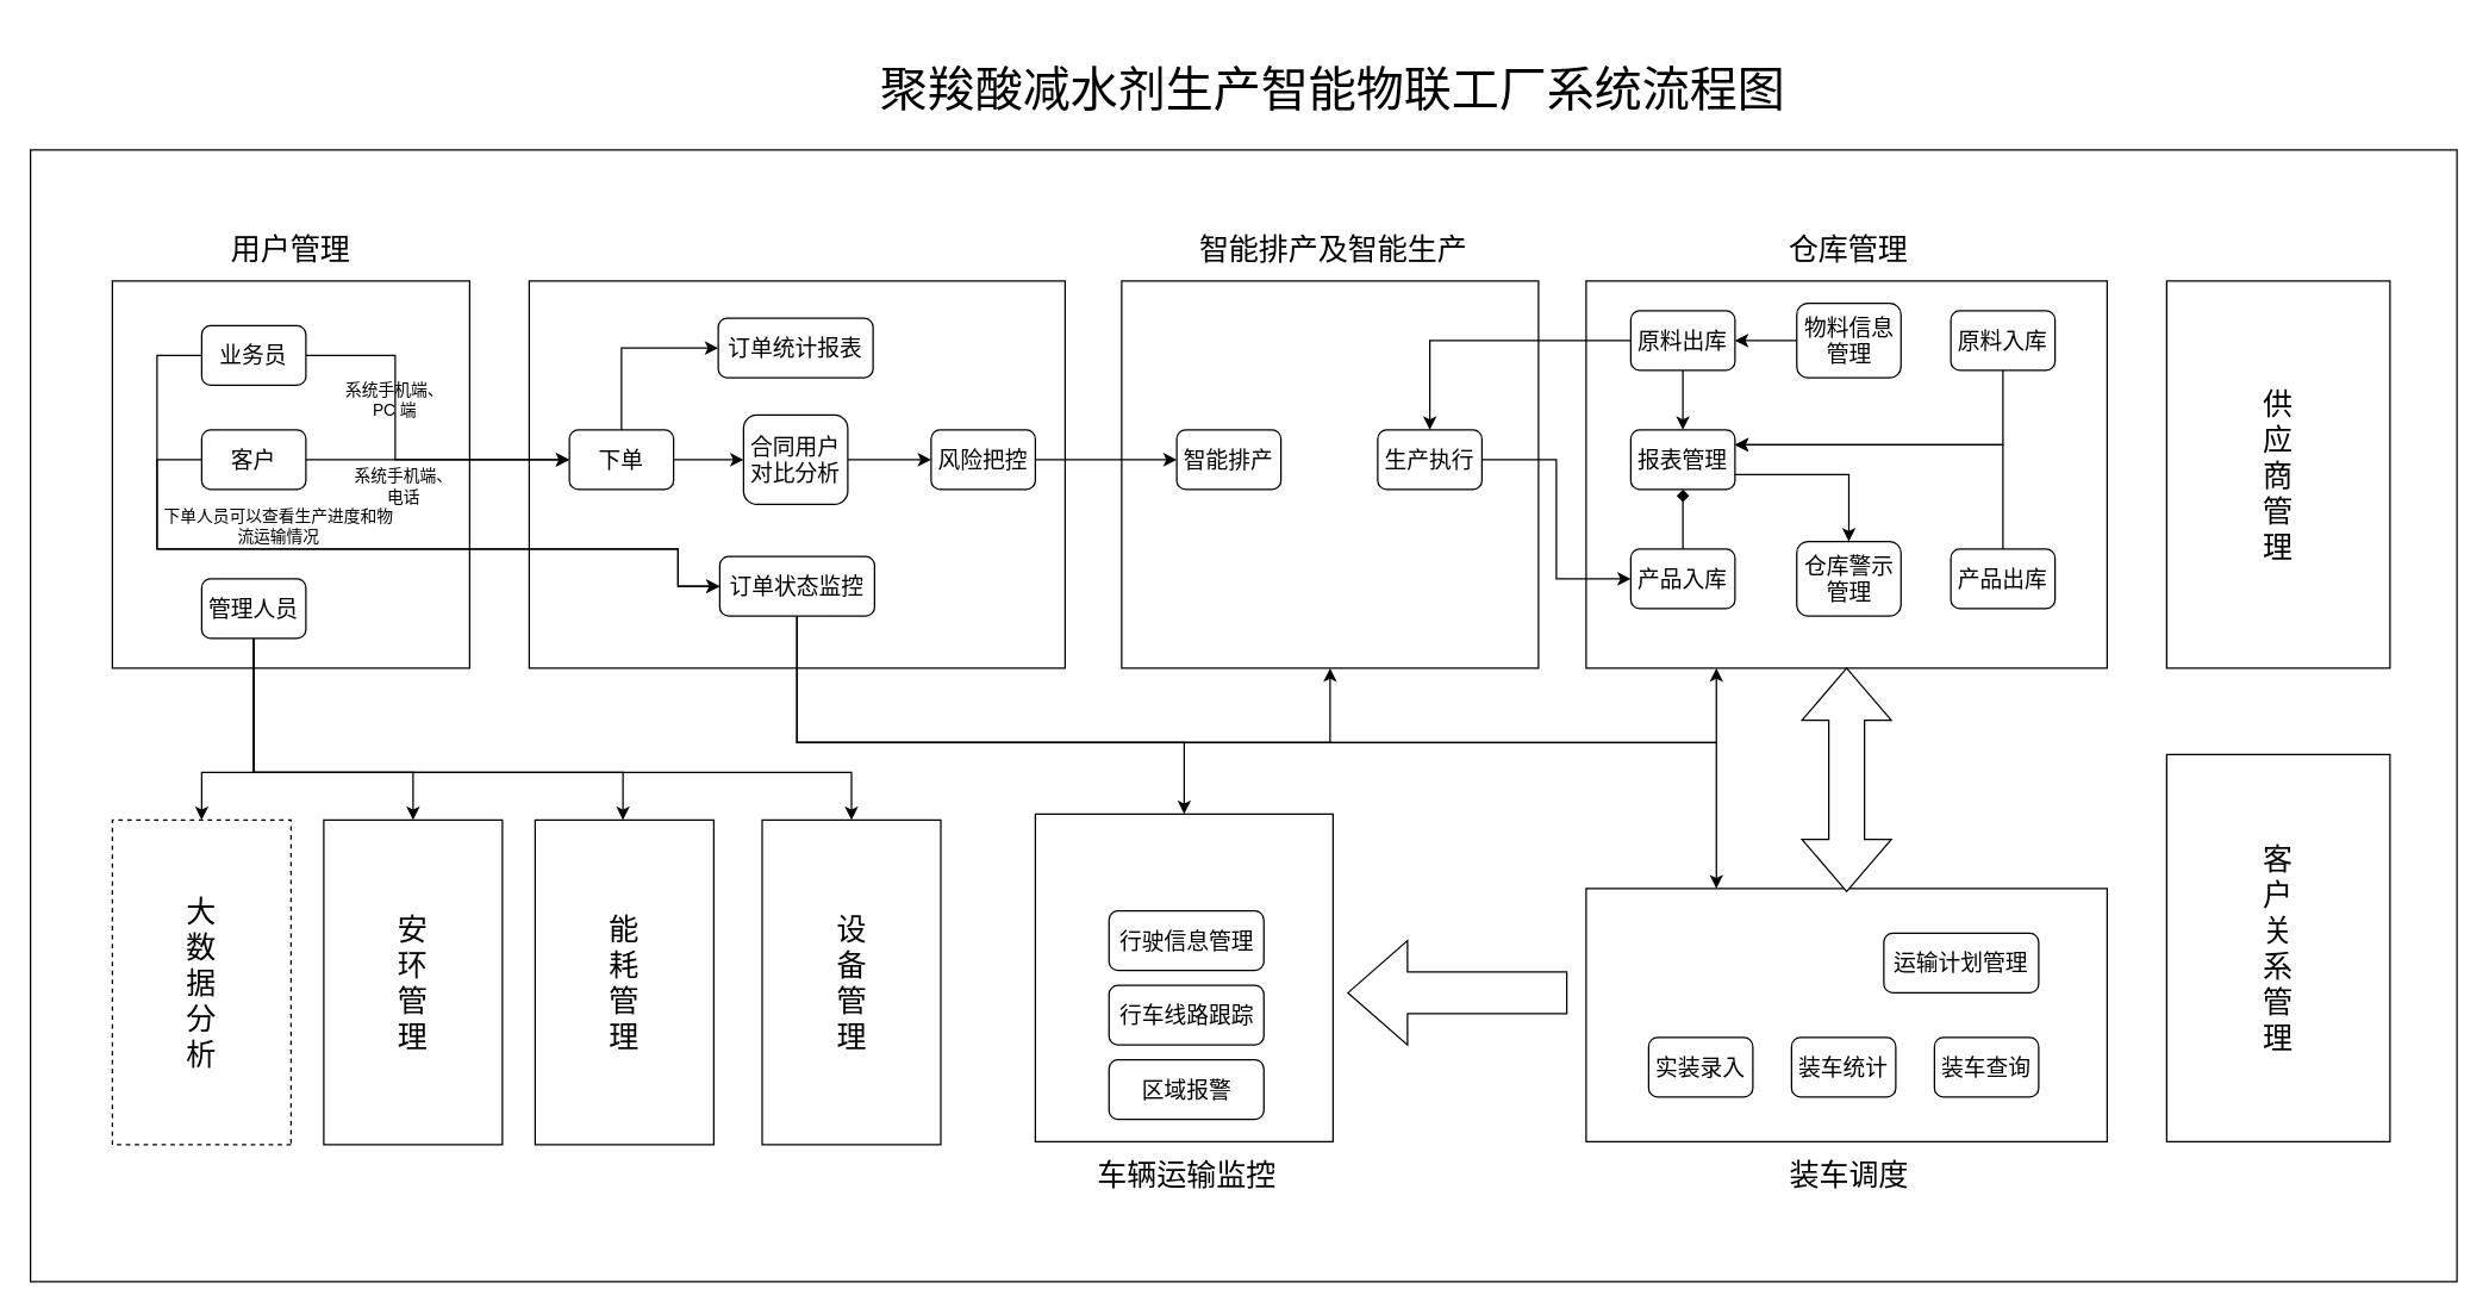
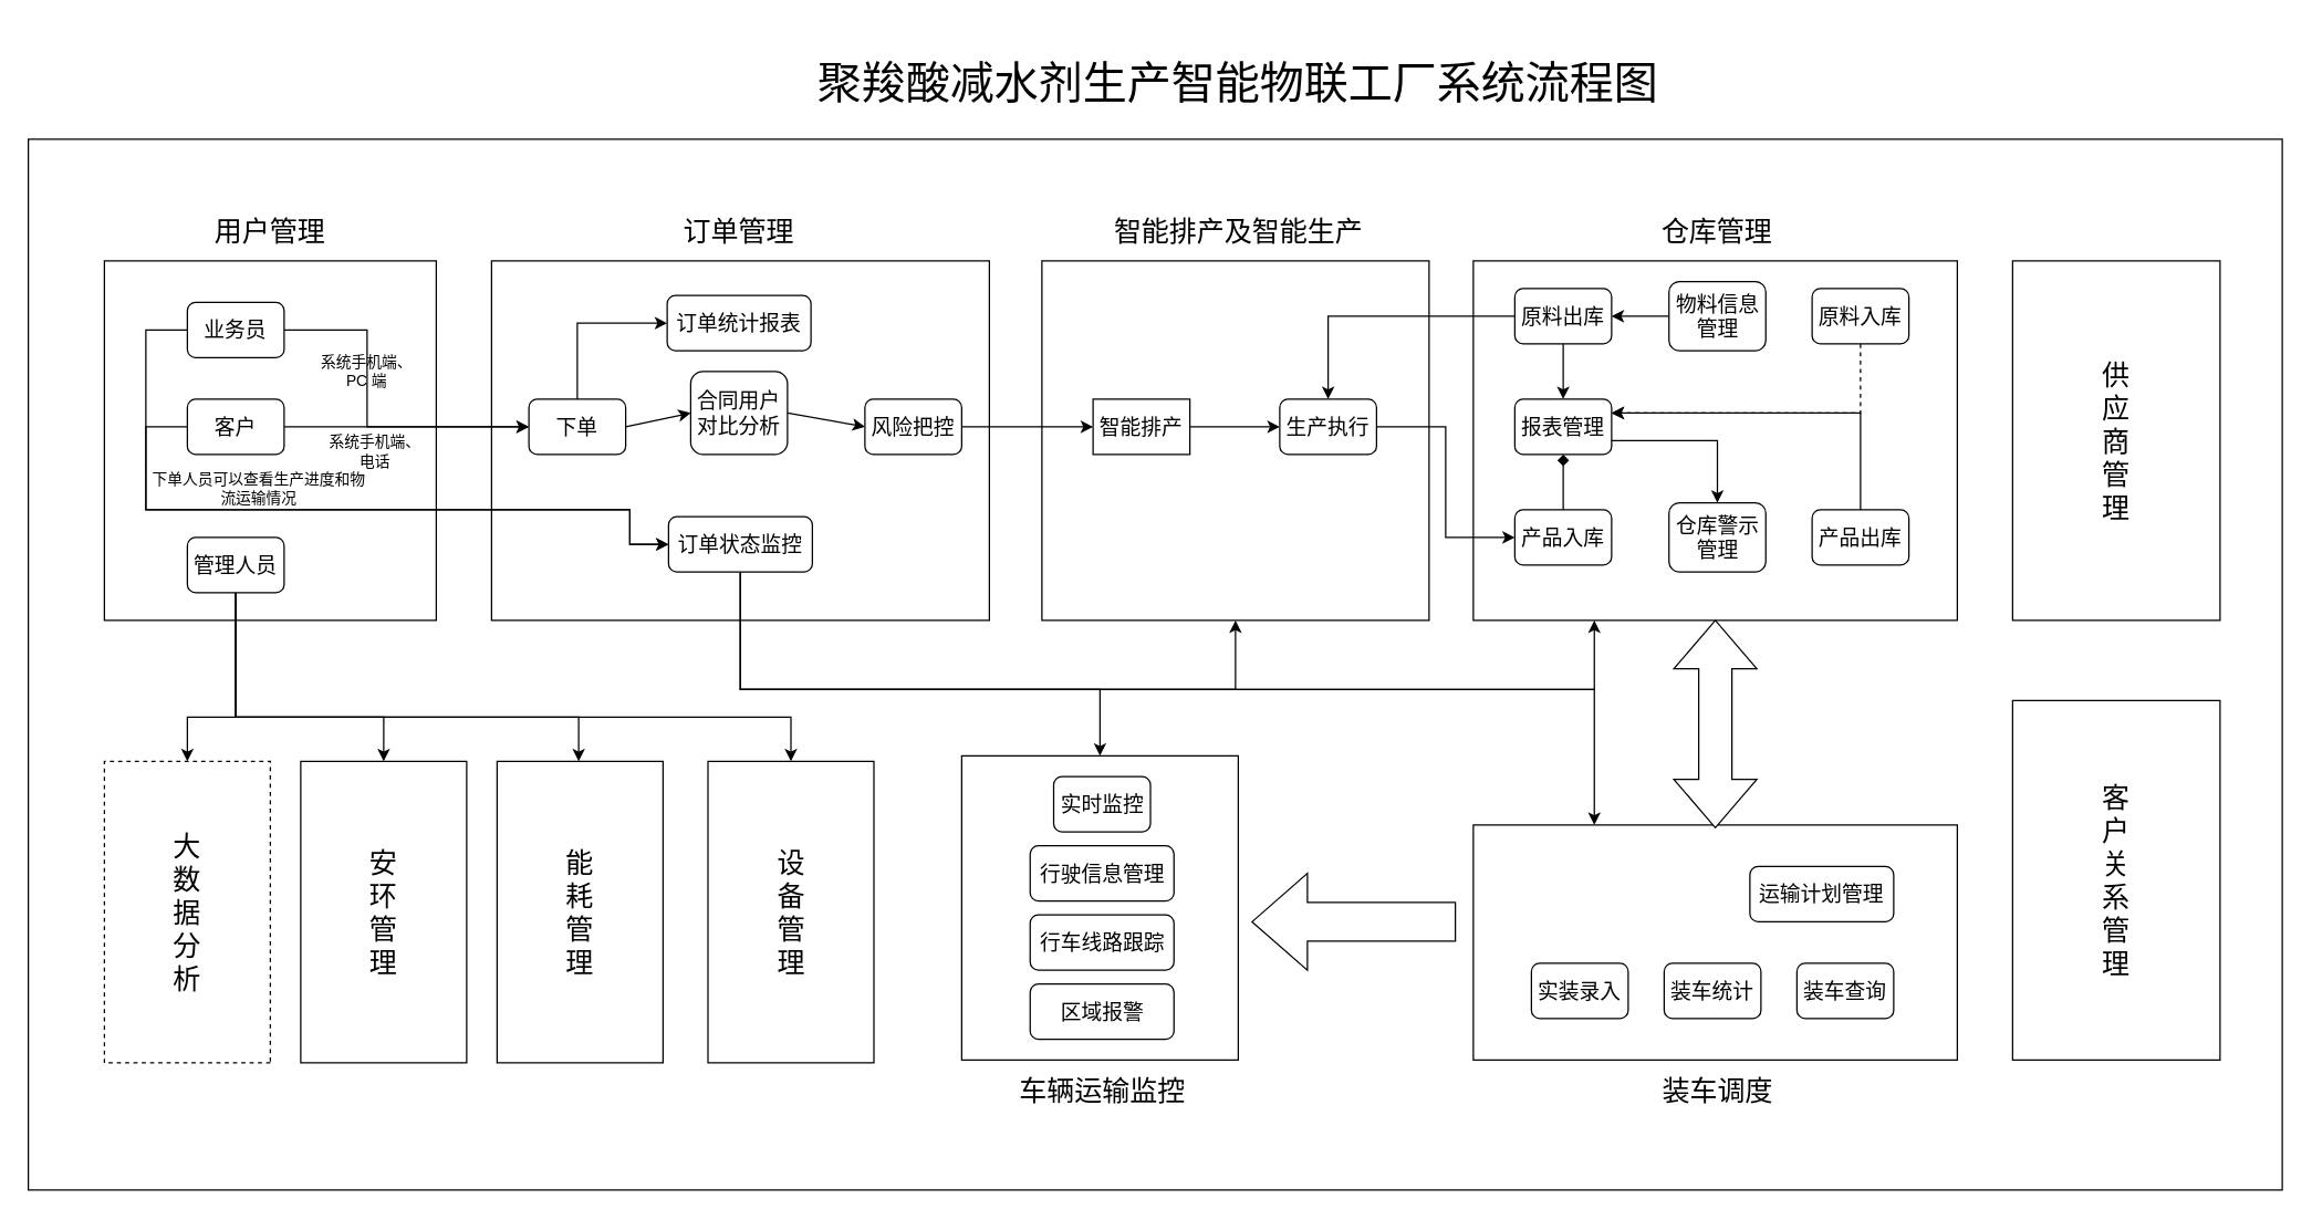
+ <mxCell id="12" value="订单管理" style="text;html=1;strokeColor=none;fillColor=none;align=center;verticalAlign=middle;whiteSpace=wrap;rounded=0;fontSize=20;" parent="1" vertex="1"><mxGeometry x="464" y="143" width="140" height="45" as="geometry" /></mxCell>
- <mxCell id="31" style="edgeStyle=orthogonalEdgeStyle;rounded=0;orthogonalLoop=1;jettySize=auto;html=1;entryX=1;entryY=0.25;entryDx=0;entryDy=0;fontSize=15;" parent="1" source="32" target="24" edge="1"><mxGeometry relative="1" as="geometry"><Array as="points"><mxPoint x="1345" y="298" /></Array></mxGeometry></mxCell>
+ <mxCell id="31" style="edgeStyle=orthogonalEdgeStyle;rounded=0;orthogonalLoop=1;jettySize=auto;html=1;entryX=1;entryY=0.25;entryDx=0;entryDy=0;fontSize=15;dashed=1;" parent="1" source="32" target="24" edge="1"><mxGeometry relative="1" as="geometry"><Array as="points"><mxPoint x="1345" y="298" /></Array></mxGeometry></mxCell>
- <mxCell id="8" value="合同用户对比分析" style="rounded=1;whiteSpace=wrap;html=1;fontSize=15;" parent="1" vertex="1"><mxGeometry x="499" y="278" width="70" height="60" as="geometry" /></mxCell>
+ <mxCell id="8" value="合同用户对比分析" style="rounded=1;whiteSpace=wrap;html=1;fontSize=15;" parent="1" vertex="1"><mxGeometry x="499" y="268" width="70" height="60" as="geometry" /></mxCell>
- <mxCell id="14" value="智能排产" style="rounded=1;whiteSpace=wrap;html=1;fontSize=15;" parent="1" vertex="1"><mxGeometry x="790" y="288" width="70" height="40" as="geometry" /></mxCell>
+ <mxCell id="14" value="智能排产" style="whiteSpace=wrap;html=1;fontSize=15;rounded=0;" parent="1" vertex="1"><mxGeometry x="790" y="288" width="70" height="40" as="geometry" /></mxCell>
+ <mxCell id="16" value="" style="endArrow=classic;html=1;fontSize=15;exitX=1;exitY=0.5;exitDx=0;exitDy=0;entryX=0;entryY=0.5;entryDx=0;entryDy=0;" parent="1" source="14" target="17" edge="1"><mxGeometry width="50" height="50" relative="1" as="geometry"><mxPoint x="945" y="458" as="sourcePoint" /><mxPoint x="855" y="198" as="targetPoint" /></mxGeometry></mxCell>
+ <mxCell id="43" value="实时监控" style="rounded=1;whiteSpace=wrap;html=1;fontSize=15;" parent="1" vertex="1"><mxGeometry x="761.5" y="561" width="70" height="40" as="geometry" /></mxCell>
